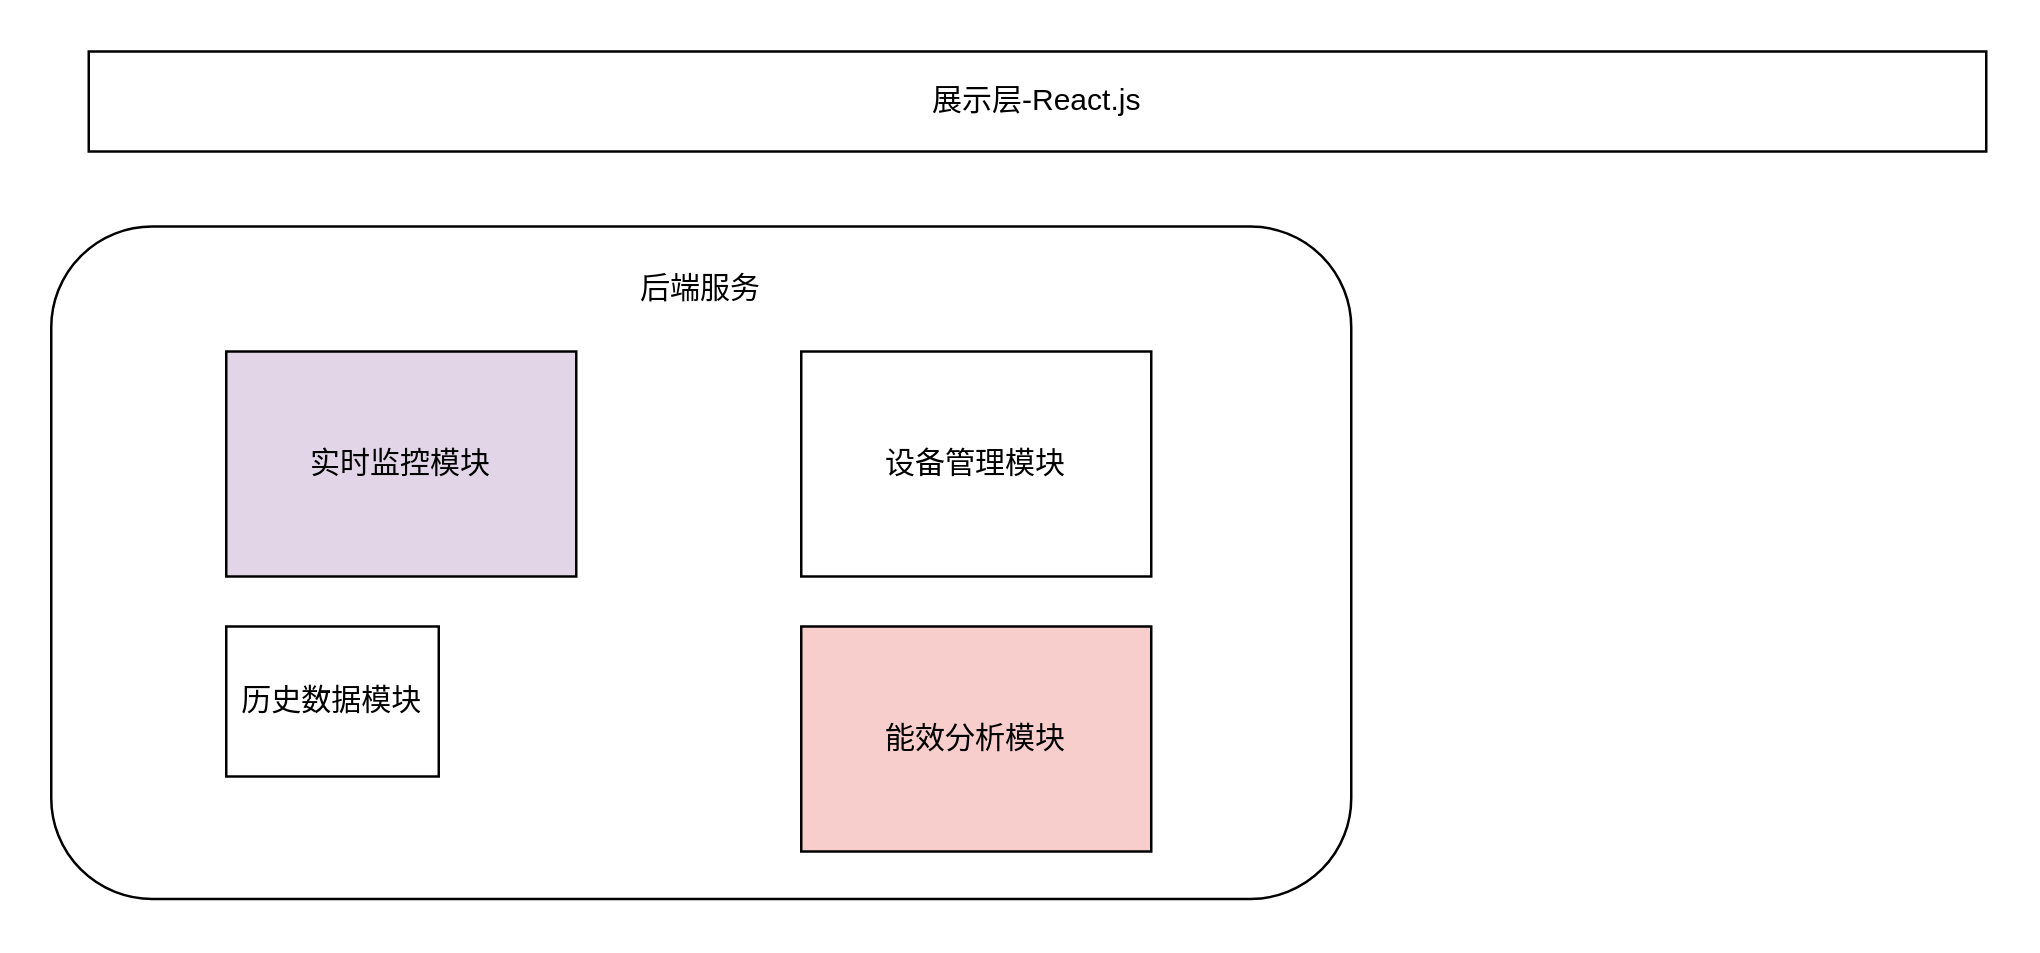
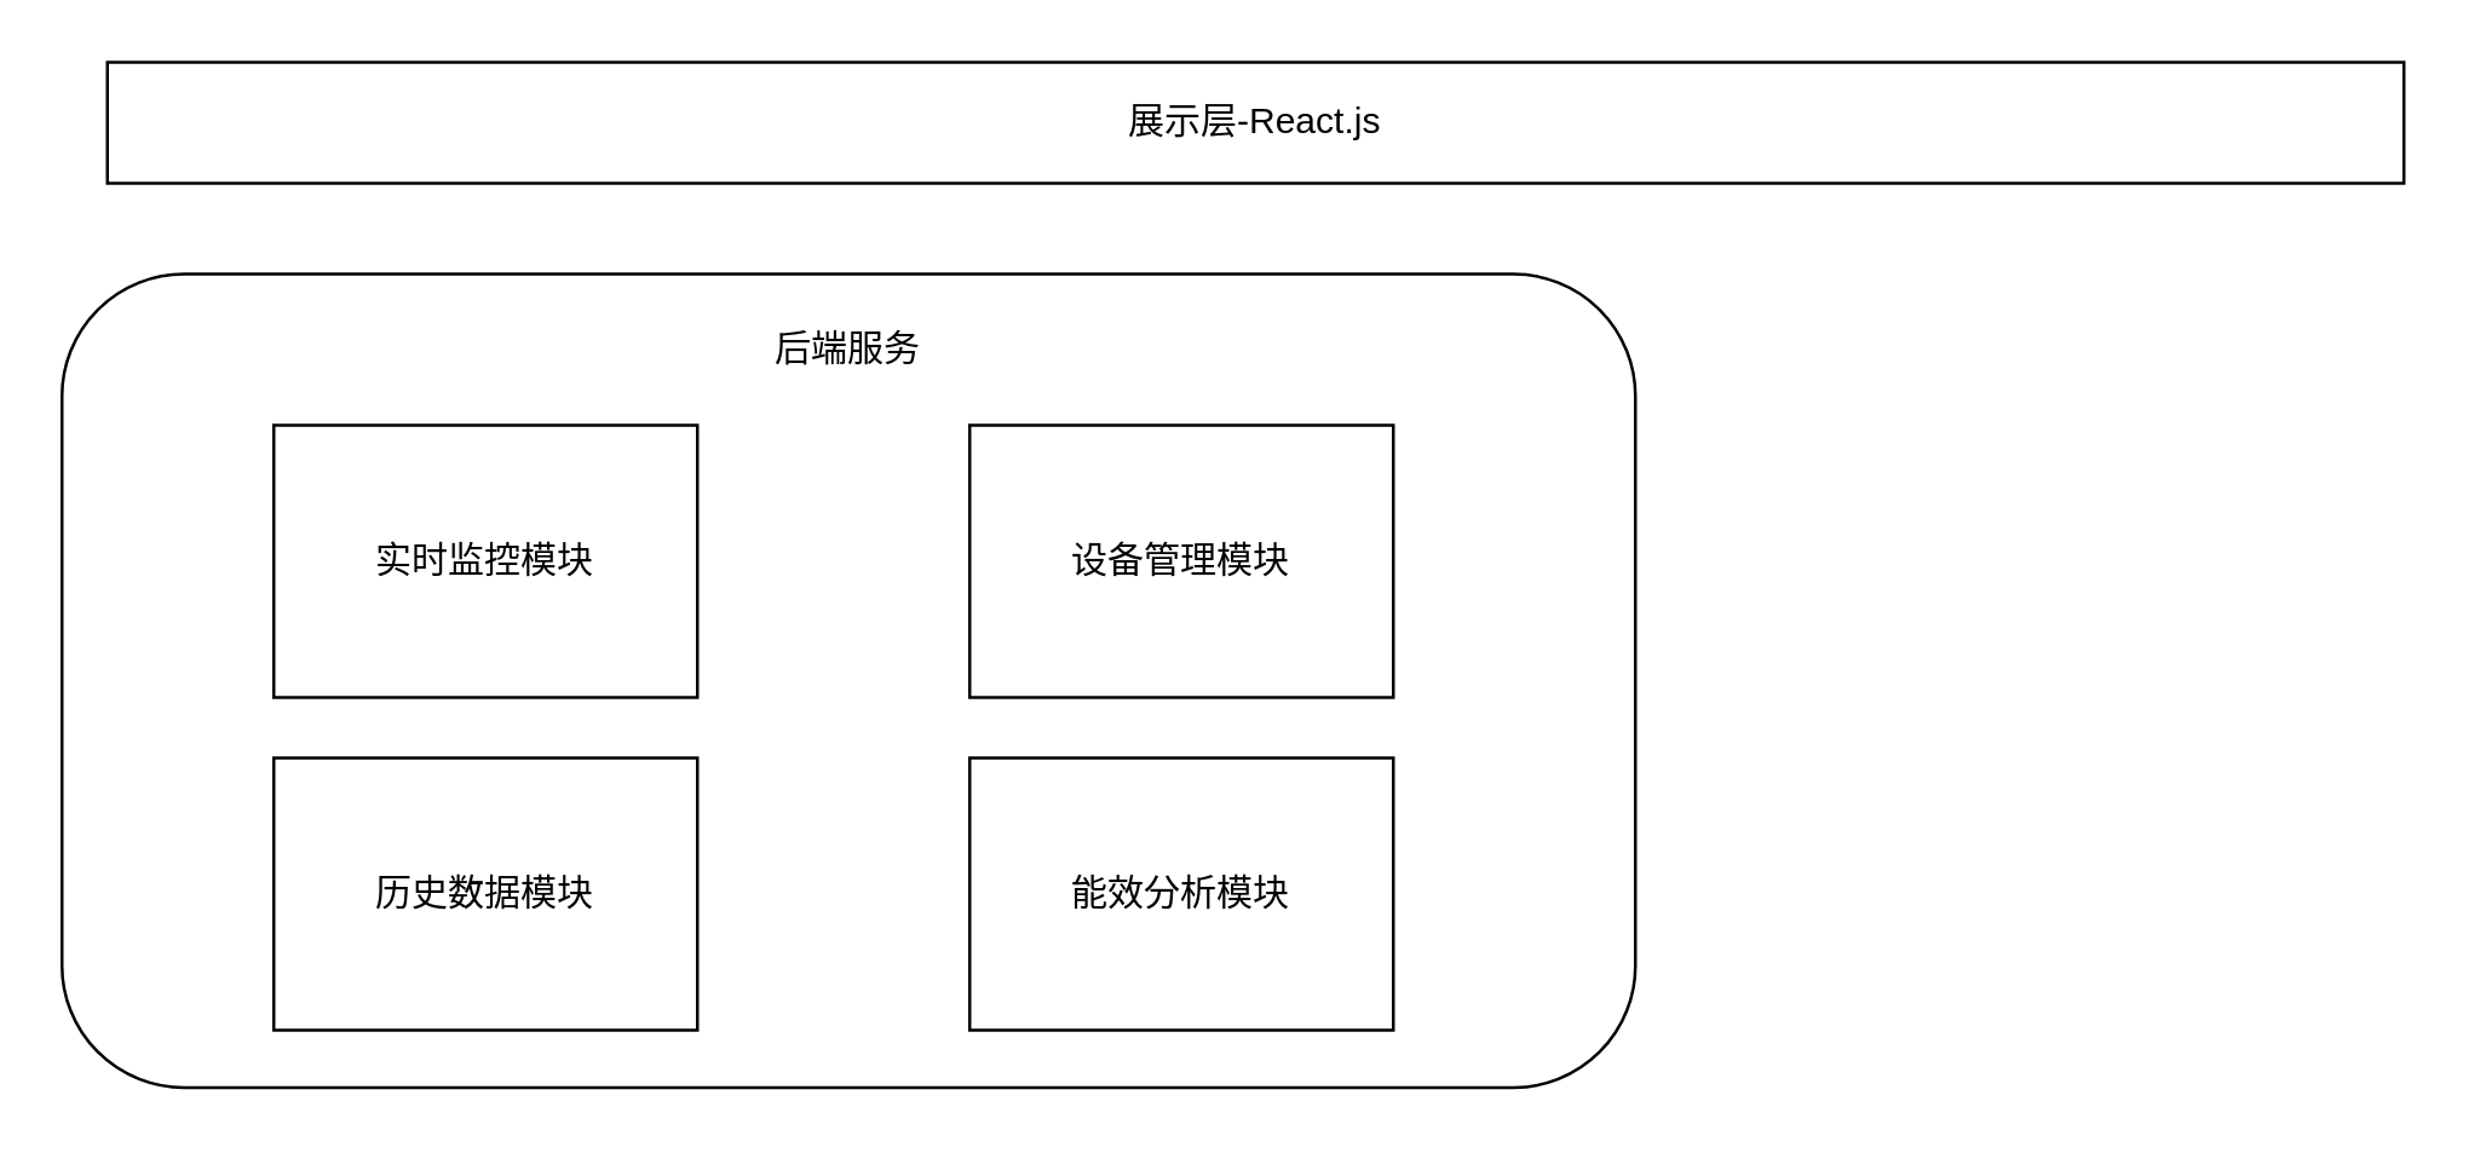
- <mxCell id="4" value="实时监控模块" style="rounded=0;whiteSpace=wrap;html=1;fillColor=#e1d5e7;" vertex="1" parent="1"><mxGeometry x="90" y="140" width="140" height="90" as="geometry" /></mxCell>
+ <mxCell id="4" value="实时监控模块" style="rounded=0;whiteSpace=wrap;html=1;" vertex="1" parent="1"><mxGeometry x="90" y="140" width="140" height="90" as="geometry" /></mxCell>
- <mxCell id="6" value="历史数据模块" style="rounded=0;whiteSpace=wrap;html=1;" vertex="1" parent="1"><mxGeometry x="90" y="250" width="85" height="60" as="geometry" /></mxCell>
+ <mxCell id="6" value="历史数据模块" style="rounded=0;whiteSpace=wrap;html=1;" vertex="1" parent="1"><mxGeometry x="90" y="250" width="140" height="90" as="geometry" /></mxCell>
- <mxCell id="7" value="能效分析模块" style="rounded=0;whiteSpace=wrap;html=1;fillColor=#f8cecc;" vertex="1" parent="1"><mxGeometry x="320" y="250" width="140" height="90" as="geometry" /></mxCell>
+ <mxCell id="7" value="能效分析模块" style="rounded=0;whiteSpace=wrap;html=1;" vertex="1" parent="1"><mxGeometry x="320" y="250" width="140" height="90" as="geometry" /></mxCell>
